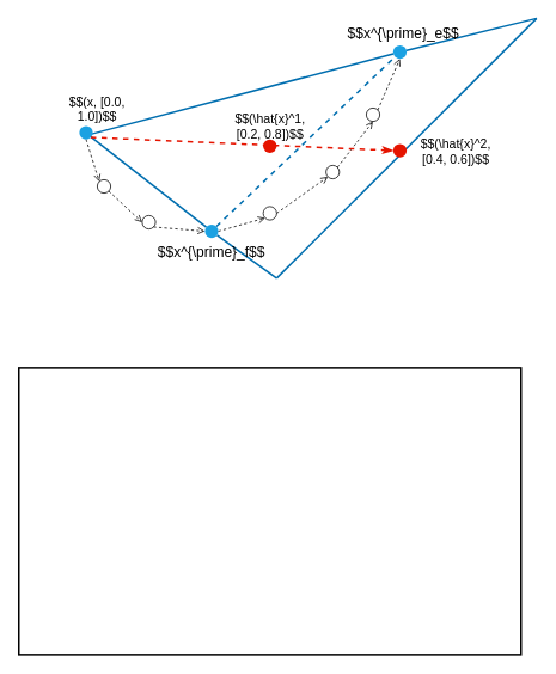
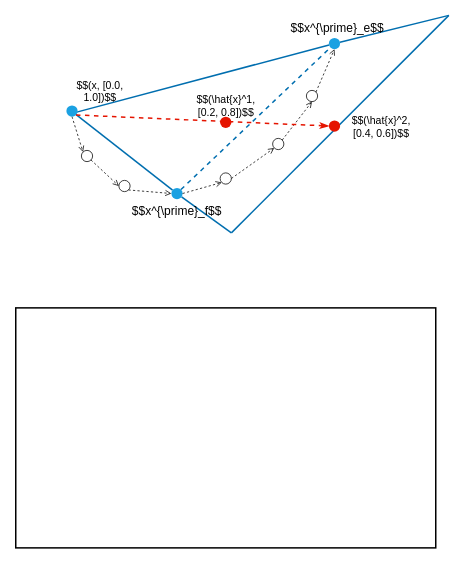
- <mxCell id="29" value="&lt;font style=&quot;font-size: 14px;&quot;&gt;$$(x, [0.0, 1.0])$$&lt;/font&gt;" style="text;html=1;strokeColor=none;fillColor=none;align=center;verticalAlign=middle;whiteSpace=wrap;rounded=0;" vertex="1" parent="1"><mxGeometry x="68" y="111" width="80" height="19" as="geometry" /></mxCell>
+ <mxCell id="29" value="&lt;font style=&quot;font-size: 14px;&quot;&gt;$$(x, [0.0, 1.0])$$&lt;/font&gt;" style="text;html=1;strokeColor=none;fillColor=none;align=center;verticalAlign=middle;whiteSpace=wrap;rounded=0;" vertex="1" parent="1"><mxGeometry x="93" y="111" width="80" height="19" as="geometry" /></mxCell>
